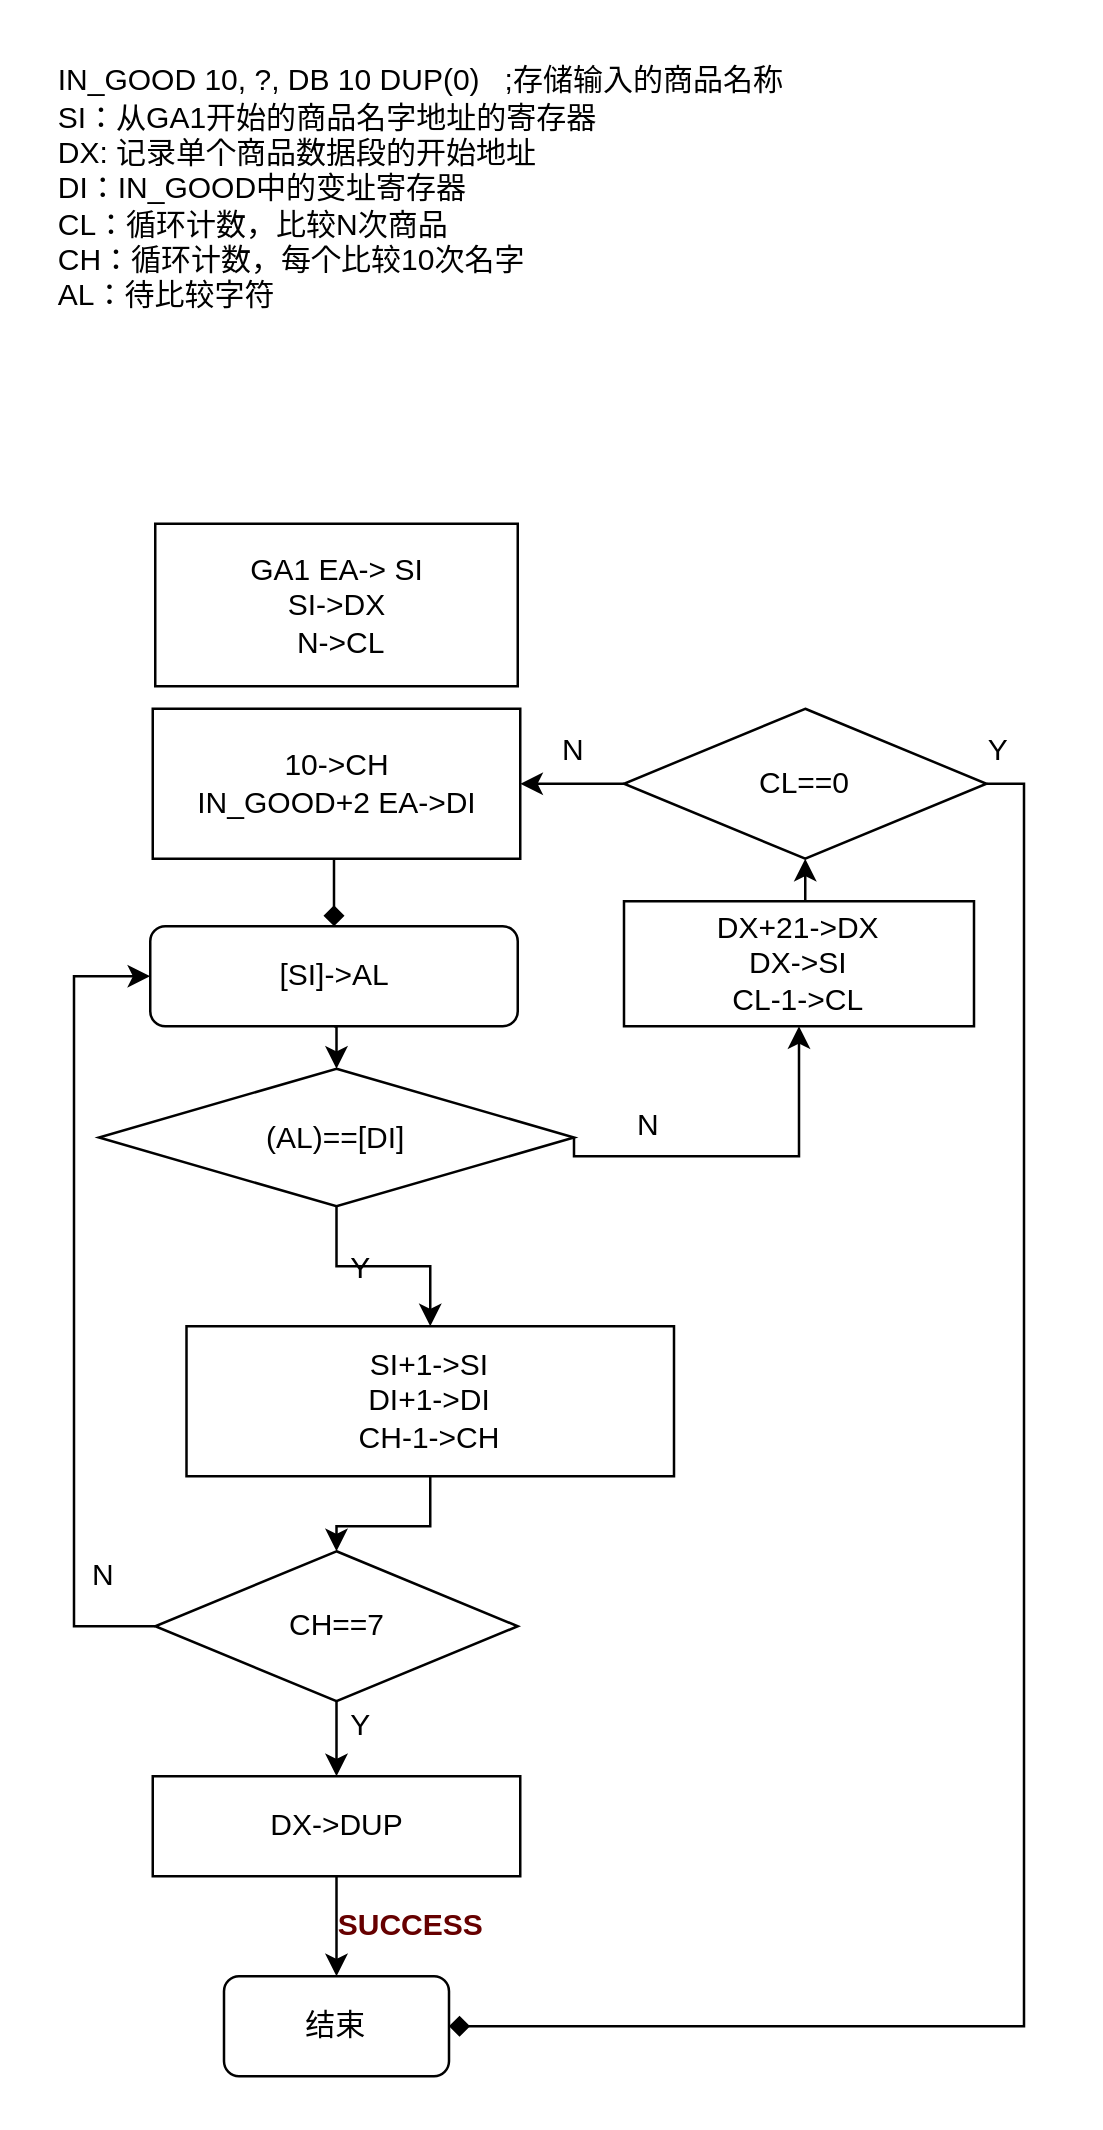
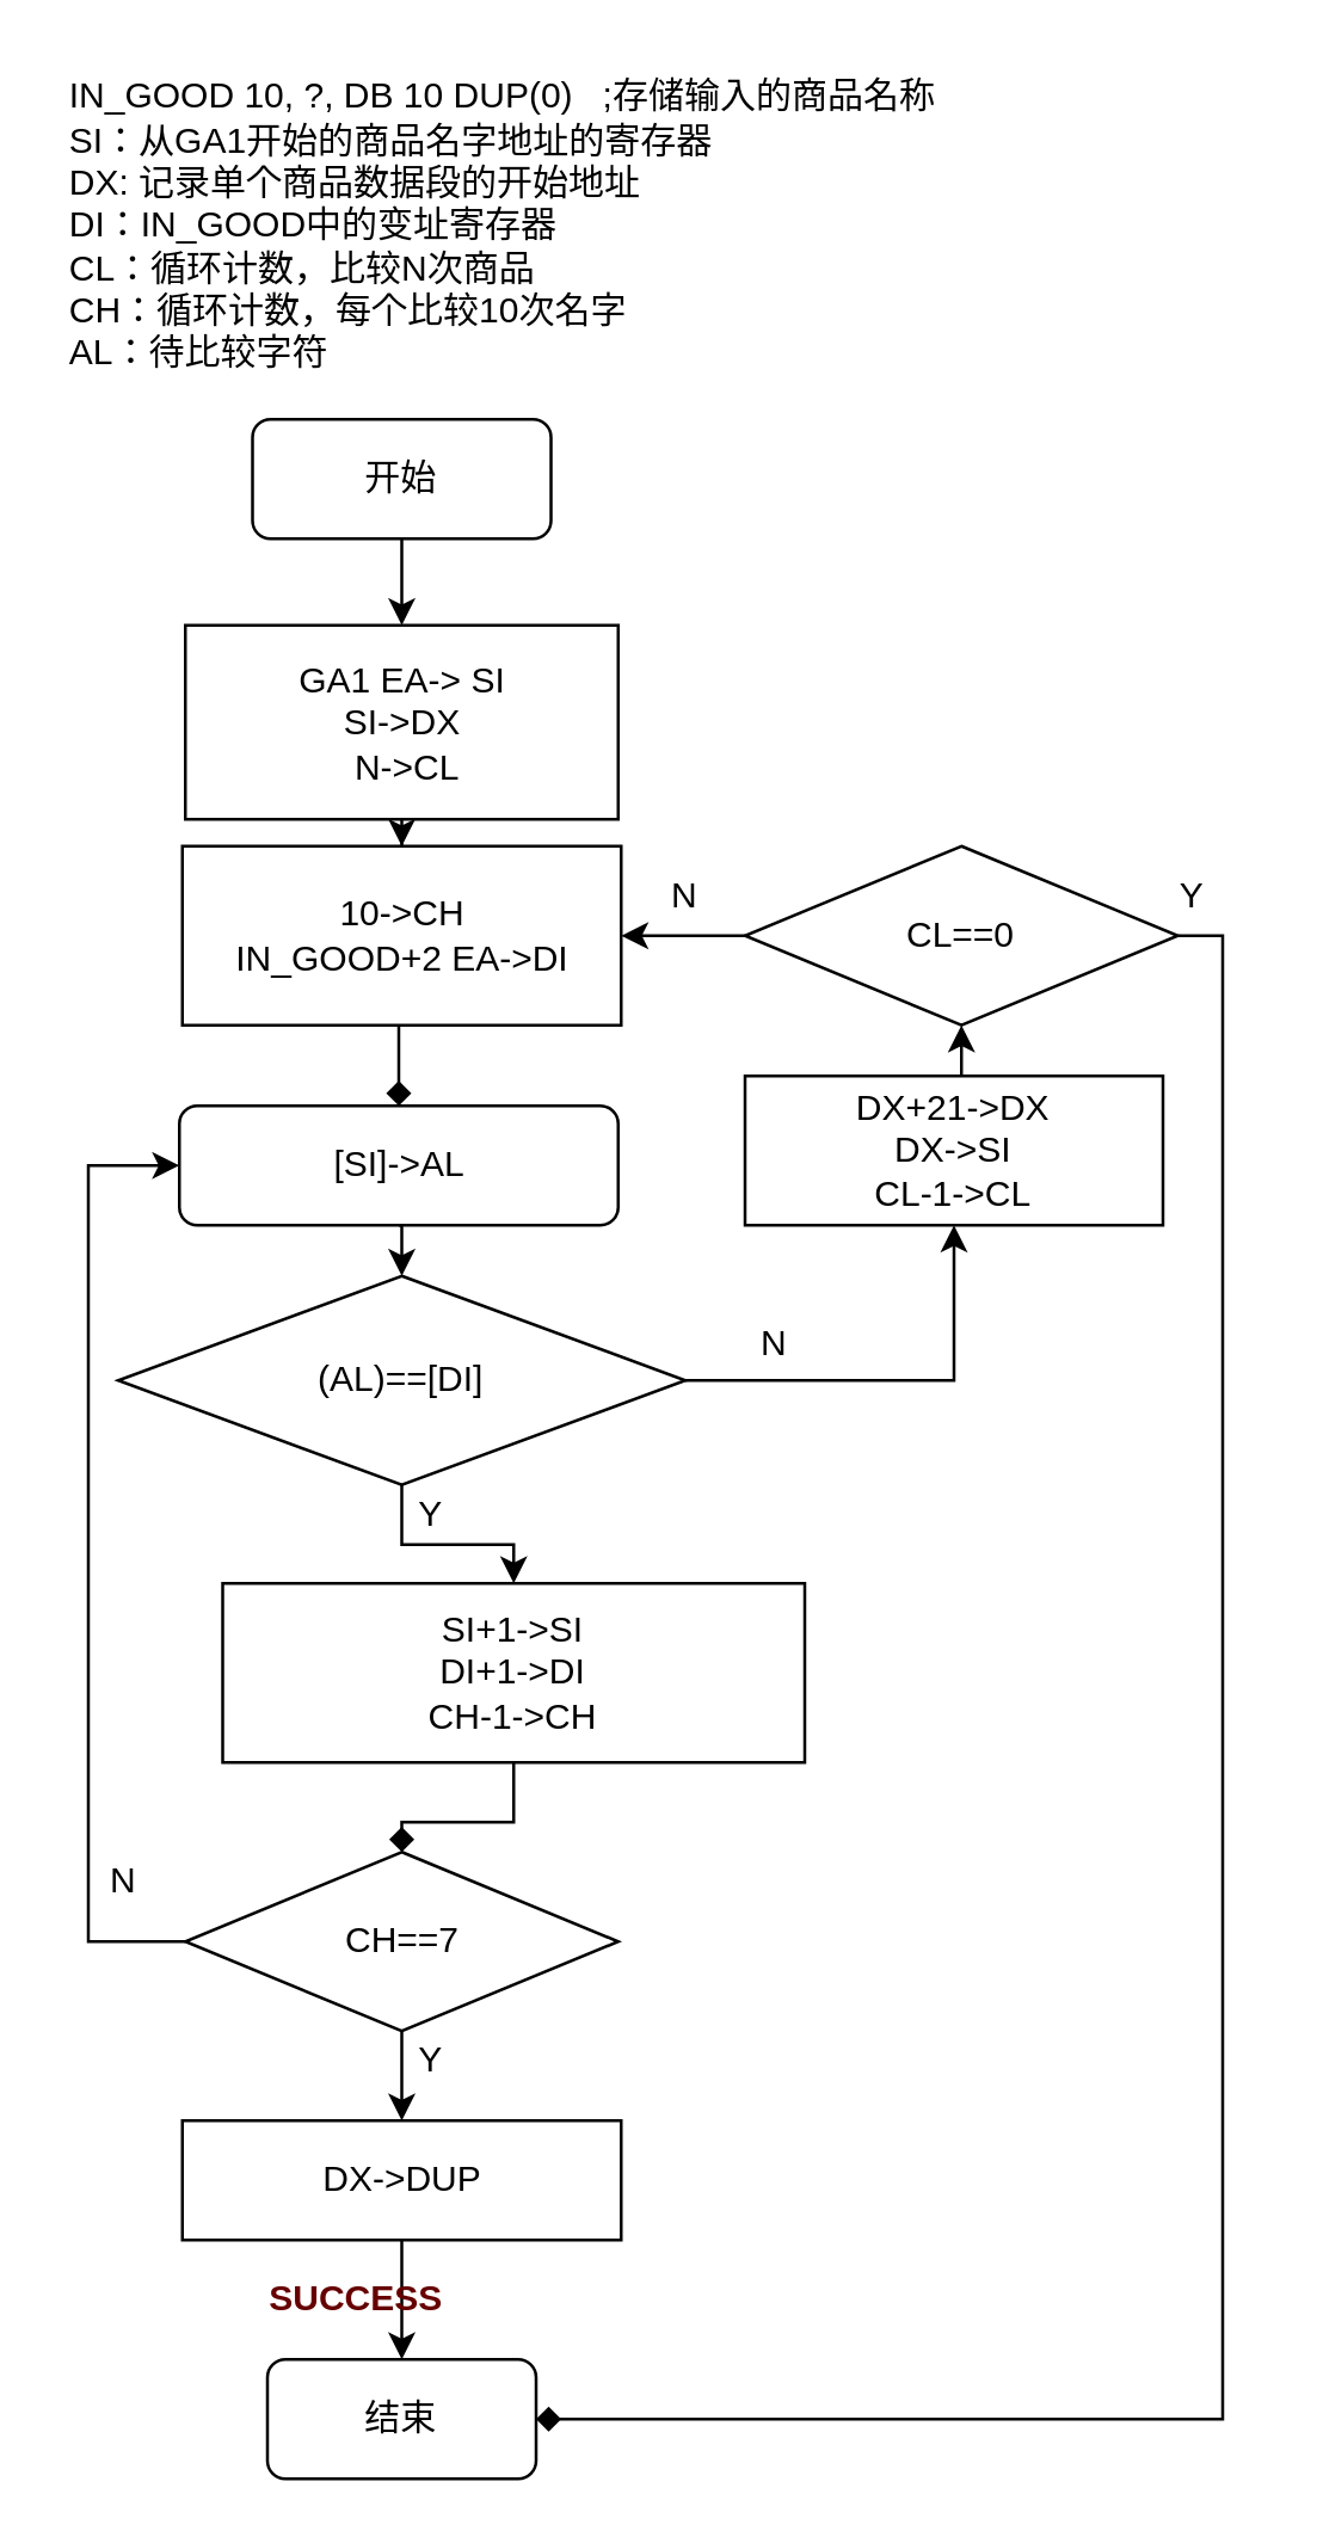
+ <mxCell id="3" value="开始" style="rounded=1;whiteSpace=wrap;html=1;" parent="1" vertex="1"><mxGeometry x="84" y="140" width="100" height="40" as="geometry" /></mxCell>
+ <mxCell id="2" style="edgeStyle=orthogonalEdgeStyle;rounded=0;orthogonalLoop=1;jettySize=auto;html=1;exitX=0.5;exitY=1;exitDx=0;exitDy=0;" parent="1" source="3" target="6" edge="1"><mxGeometry relative="1" as="geometry" /></mxCell>
+ <mxCell id="5" style="edgeStyle=orthogonalEdgeStyle;rounded=0;orthogonalLoop=1;jettySize=auto;html=1;" parent="1" source="6" target="8" edge="1"><mxGeometry relative="1" as="geometry" /></mxCell>
- <mxCell id="11" value="(AL)==[DI]" style="rhombus;whiteSpace=wrap;html=1;" parent="1" vertex="1"><mxGeometry x="39" y="427" width="190" height="55" as="geometry" /></mxCell>
+ <mxCell id="11" value="(AL)==[DI]" style="rhombus;whiteSpace=wrap;html=1;" parent="1" vertex="1"><mxGeometry x="39" y="427" width="190" height="70" as="geometry" /></mxCell>
- <mxCell id="12" style="edgeStyle=orthogonalEdgeStyle;rounded=0;orthogonalLoop=1;jettySize=auto;html=1;entryX=0.5;entryY=0;entryDx=0;entryDy=0;" parent="1" source="13" target="16" edge="1"><mxGeometry relative="1" as="geometry" /></mxCell>
+ <mxCell id="12" style="edgeStyle=orthogonalEdgeStyle;rounded=0;orthogonalLoop=1;jettySize=auto;html=1;entryX=0.5;entryY=0;entryDx=0;entryDy=0;endArrow=diamond;" parent="1" source="13" target="16" edge="1"><mxGeometry relative="1" as="geometry" /></mxCell>
- <mxCell id="33" value="&lt;b&gt;&lt;font color=&quot;#660000&quot;&gt;SUCCESS&lt;/font&gt;&lt;/b&gt;" style="text;html=1;strokeColor=none;fillColor=none;align=center;verticalAlign=middle;whiteSpace=wrap;rounded=0;" vertex="1" parent="1"><mxGeometry x="144" y="760" width="40" height="20" as="geometry" /></mxCell>
+ <mxCell id="33" value="&lt;b&gt;&lt;font color=&quot;#660000&quot;&gt;SUCCESS&lt;/font&gt;&lt;/b&gt;" style="text;html=1;strokeColor=none;fillColor=none;align=center;verticalAlign=middle;whiteSpace=wrap;rounded=0;" vertex="1" parent="1"><mxGeometry x="99" y="760" width="40" height="20" as="geometry" /></mxCell>
